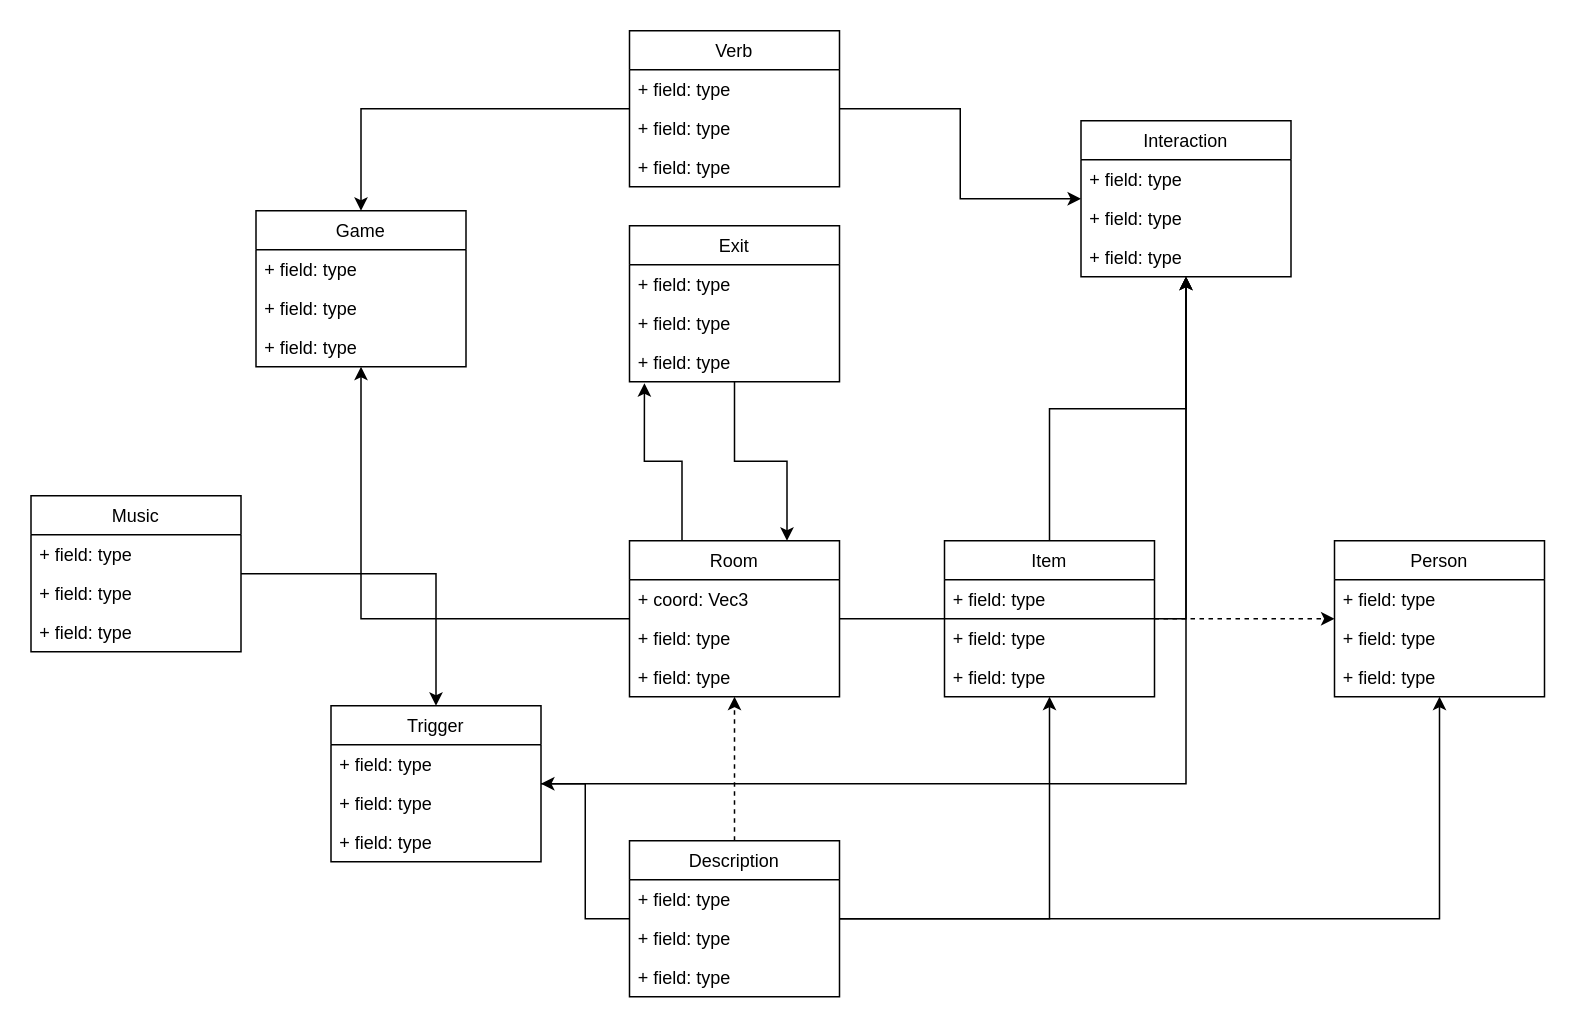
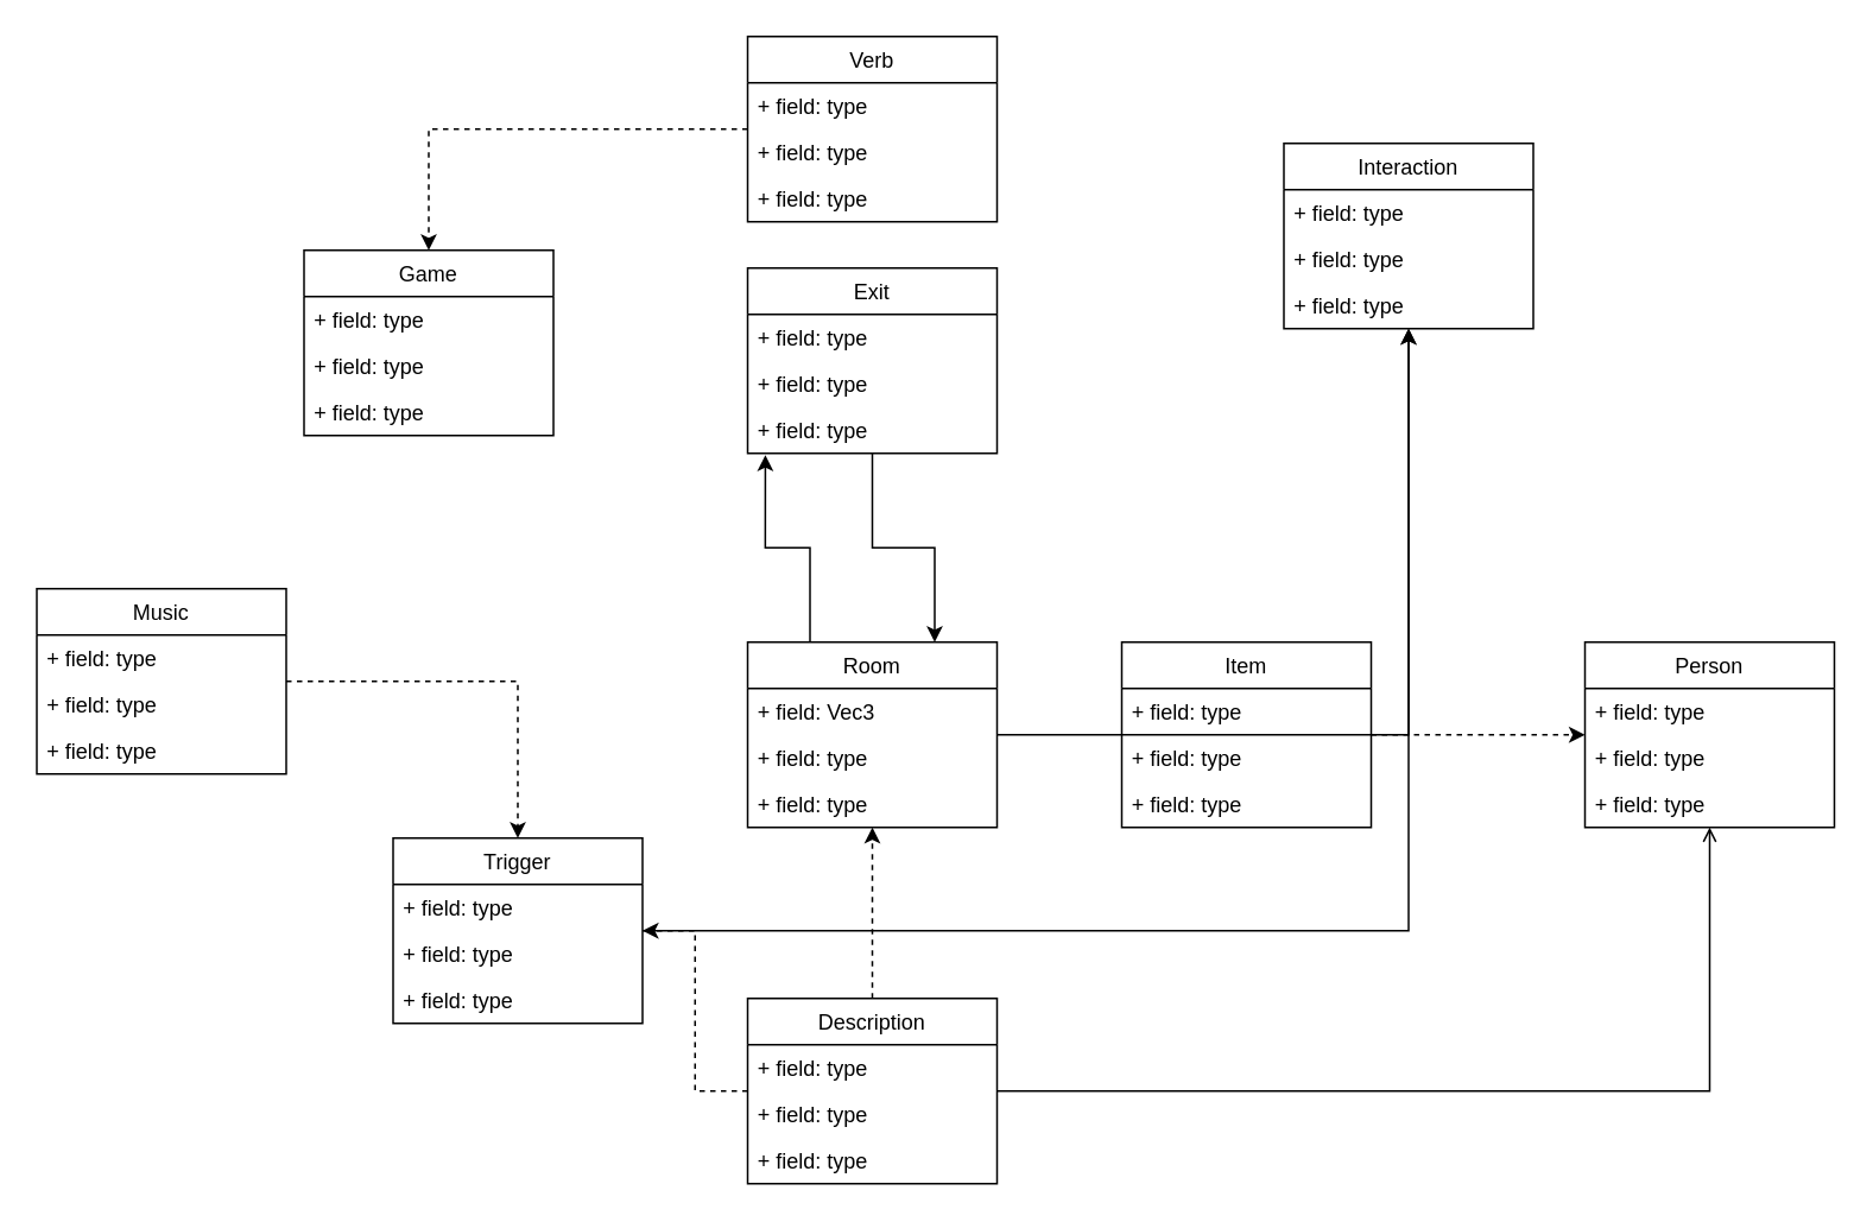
- <mxCell id="45" style="edgeStyle=orthogonalEdgeStyle;rounded=0;orthogonalLoop=1;jettySize=auto;html=1;" edge="1" parent="1" source="47" target="34"><mxGeometry relative="1" as="geometry" /></mxCell>
+ <mxCell id="45" style="edgeStyle=orthogonalEdgeStyle;rounded=0;orthogonalLoop=1;jettySize=auto;html=1;dashed=1;" edge="1" parent="1" source="47" target="34"><mxGeometry relative="1" as="geometry" /></mxCell>
- <mxCell id="46" style="edgeStyle=orthogonalEdgeStyle;rounded=0;orthogonalLoop=1;jettySize=auto;html=1;" edge="1" parent="1" source="47" target="51"><mxGeometry relative="1" as="geometry" /></mxCell>
- <mxCell id="56" style="edgeStyle=orthogonalEdgeStyle;rounded=0;orthogonalLoop=1;jettySize=auto;html=1;" edge="1" parent="1" source="12" target="51"><mxGeometry relative="1" as="geometry" /></mxCell>
- <mxCell id="29" style="edgeStyle=orthogonalEdgeStyle;rounded=0;orthogonalLoop=1;jettySize=auto;html=1;" edge="1" parent="1" source="30" target="40"><mxGeometry relative="1" as="geometry" /></mxCell>
+ <mxCell id="29" style="edgeStyle=orthogonalEdgeStyle;rounded=0;orthogonalLoop=1;jettySize=auto;html=1;dashed=1;" edge="1" parent="1" source="30" target="40"><mxGeometry relative="1" as="geometry" /></mxCell>
- <mxCell id="4" value="+ coord: Vec3" style="text;strokeColor=none;fillColor=none;align=left;verticalAlign=top;spacingLeft=4;spacingRight=4;overflow=hidden;rotatable=0;points=[[0,0.5],[1,0.5]];portConstraint=eastwest;" vertex="1" parent="3"><mxGeometry y="26" width="140" height="26" as="geometry" /></mxCell>
+ <mxCell id="4" value="+ field: Vec3" style="text;strokeColor=none;fillColor=none;align=left;verticalAlign=top;spacingLeft=4;spacingRight=4;overflow=hidden;rotatable=0;points=[[0,0.5],[1,0.5]];portConstraint=eastwest;" vertex="1" parent="3"><mxGeometry y="26" width="140" height="26" as="geometry" /></mxCell>
- <mxCell id="38" style="edgeStyle=orthogonalEdgeStyle;rounded=0;orthogonalLoop=1;jettySize=auto;html=1;" edge="1" parent="1" source="3" target="34"><mxGeometry relative="1" as="geometry" /></mxCell>
- <mxCell id="21" style="edgeStyle=orthogonalEdgeStyle;rounded=0;orthogonalLoop=1;jettySize=auto;html=1;" edge="1" parent="2" source="8" target="17"><mxGeometry relative="1" as="geometry" /></mxCell>
+ <mxCell id="21" style="edgeStyle=orthogonalEdgeStyle;rounded=0;orthogonalLoop=1;jettySize=auto;html=1;endArrow=open;" edge="1" parent="2" source="8" target="17"><mxGeometry relative="1" as="geometry" /></mxCell>
- <mxCell id="39" style="edgeStyle=orthogonalEdgeStyle;rounded=0;orthogonalLoop=1;jettySize=auto;html=1;endArrow=open;" edge="1" parent="1" source="40" target="51"><mxGeometry relative="1" as="geometry" /></mxCell>
+ <mxCell id="39" style="edgeStyle=orthogonalEdgeStyle;rounded=0;orthogonalLoop=1;jettySize=auto;html=1;" edge="1" parent="1" source="40" target="51"><mxGeometry relative="1" as="geometry" /></mxCell>
- <mxCell id="16" style="edgeStyle=orthogonalEdgeStyle;rounded=0;orthogonalLoop=1;jettySize=auto;html=1;" edge="1" parent="2" source="8" target="12"><mxGeometry relative="1" as="geometry" /></mxCell>
- <mxCell id="44" style="edgeStyle=orthogonalEdgeStyle;rounded=0;orthogonalLoop=1;jettySize=auto;html=1;" edge="1" parent="1" source="8" target="40"><mxGeometry relative="1" as="geometry" /></mxCell>
+ <mxCell id="44" style="edgeStyle=orthogonalEdgeStyle;rounded=0;orthogonalLoop=1;jettySize=auto;html=1;dashed=1;" edge="1" parent="1" source="8" target="40"><mxGeometry relative="1" as="geometry" /></mxCell>
